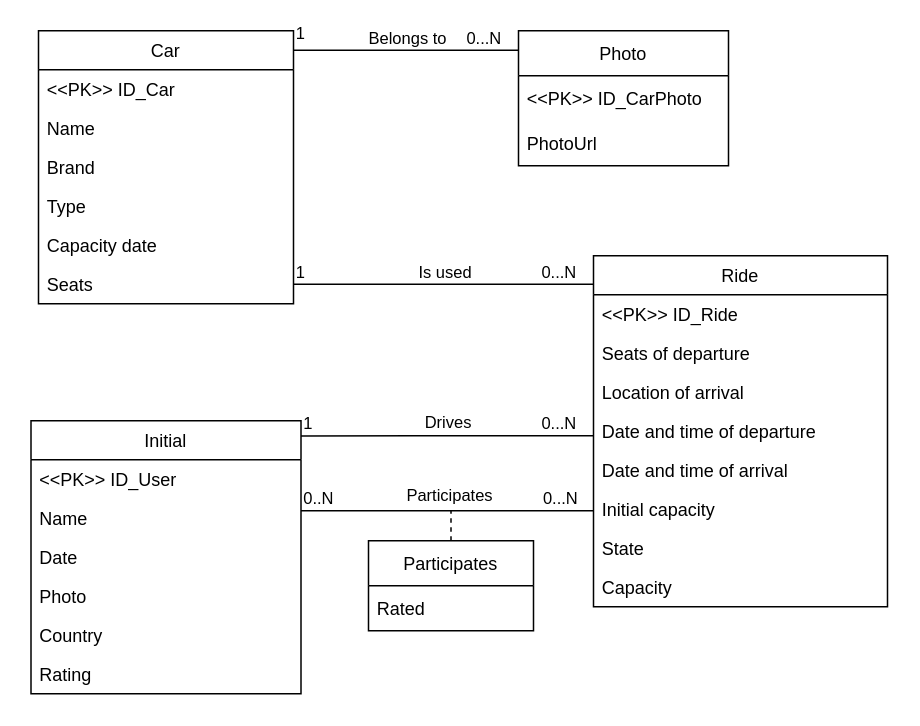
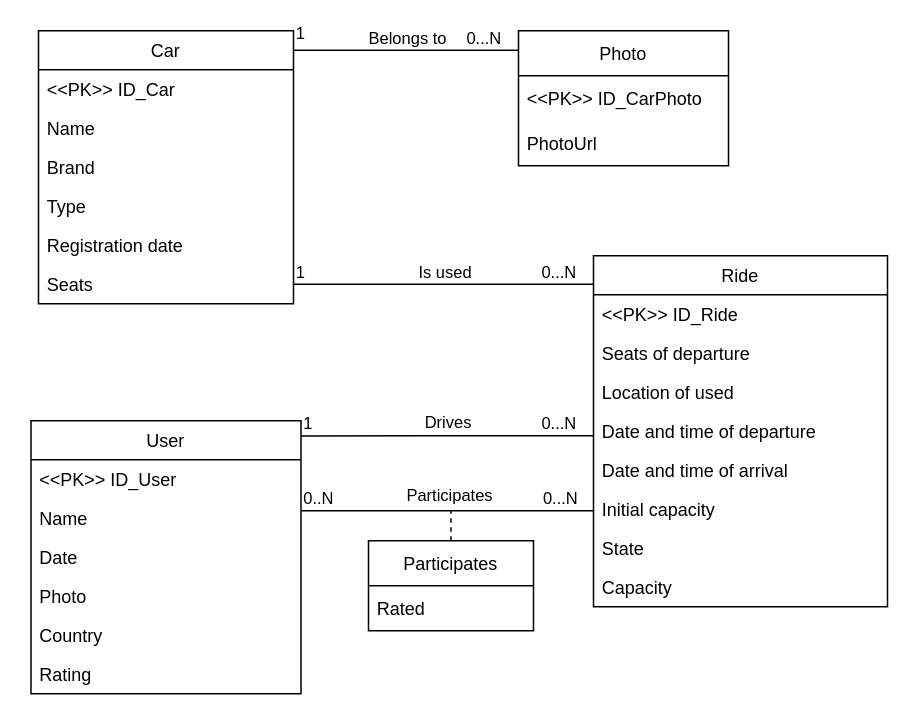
- <mxCell id="7" value="Capacity date" style="text;strokeColor=none;fillColor=none;align=left;verticalAlign=top;spacingLeft=4;spacingRight=4;overflow=hidden;rotatable=0;points=[[0,0.5],[1,0.5]];portConstraint=eastwest;" parent="2" vertex="1"><mxGeometry y="130" width="170" height="26" as="geometry" /></mxCell>
+ <mxCell id="7" value="Registration date" style="text;strokeColor=none;fillColor=none;align=left;verticalAlign=top;spacingLeft=4;spacingRight=4;overflow=hidden;rotatable=0;points=[[0,0.5],[1,0.5]];portConstraint=eastwest;" parent="2" vertex="1"><mxGeometry y="130" width="170" height="26" as="geometry" /></mxCell>
- <mxCell id="12" value="Location of arrival" style="text;strokeColor=none;fillColor=none;align=left;verticalAlign=top;spacingLeft=4;spacingRight=4;overflow=hidden;rotatable=0;points=[[0,0.5],[1,0.5]];portConstraint=eastwest;" parent="9" vertex="1"><mxGeometry y="78" width="196" height="26" as="geometry" /></mxCell>
+ <mxCell id="12" value="Location of used" style="text;strokeColor=none;fillColor=none;align=left;verticalAlign=top;spacingLeft=4;spacingRight=4;overflow=hidden;rotatable=0;points=[[0,0.5],[1,0.5]];portConstraint=eastwest;" parent="9" vertex="1"><mxGeometry y="78" width="196" height="26" as="geometry" /></mxCell>
- <mxCell id="18" value="Initial" style="swimlane;fontStyle=0;childLayout=stackLayout;horizontal=1;startSize=26;fillColor=none;horizontalStack=0;resizeParent=1;resizeParentMax=0;resizeLast=0;collapsible=1;marginBottom=0;" parent="1" vertex="1"><mxGeometry x="20" y="280" width="180" height="182" as="geometry" /></mxCell>
+ <mxCell id="18" value="User" style="swimlane;fontStyle=0;childLayout=stackLayout;horizontal=1;startSize=26;fillColor=none;horizontalStack=0;resizeParent=1;resizeParentMax=0;resizeLast=0;collapsible=1;marginBottom=0;" parent="1" vertex="1"><mxGeometry x="20" y="280" width="180" height="182" as="geometry" /></mxCell>
